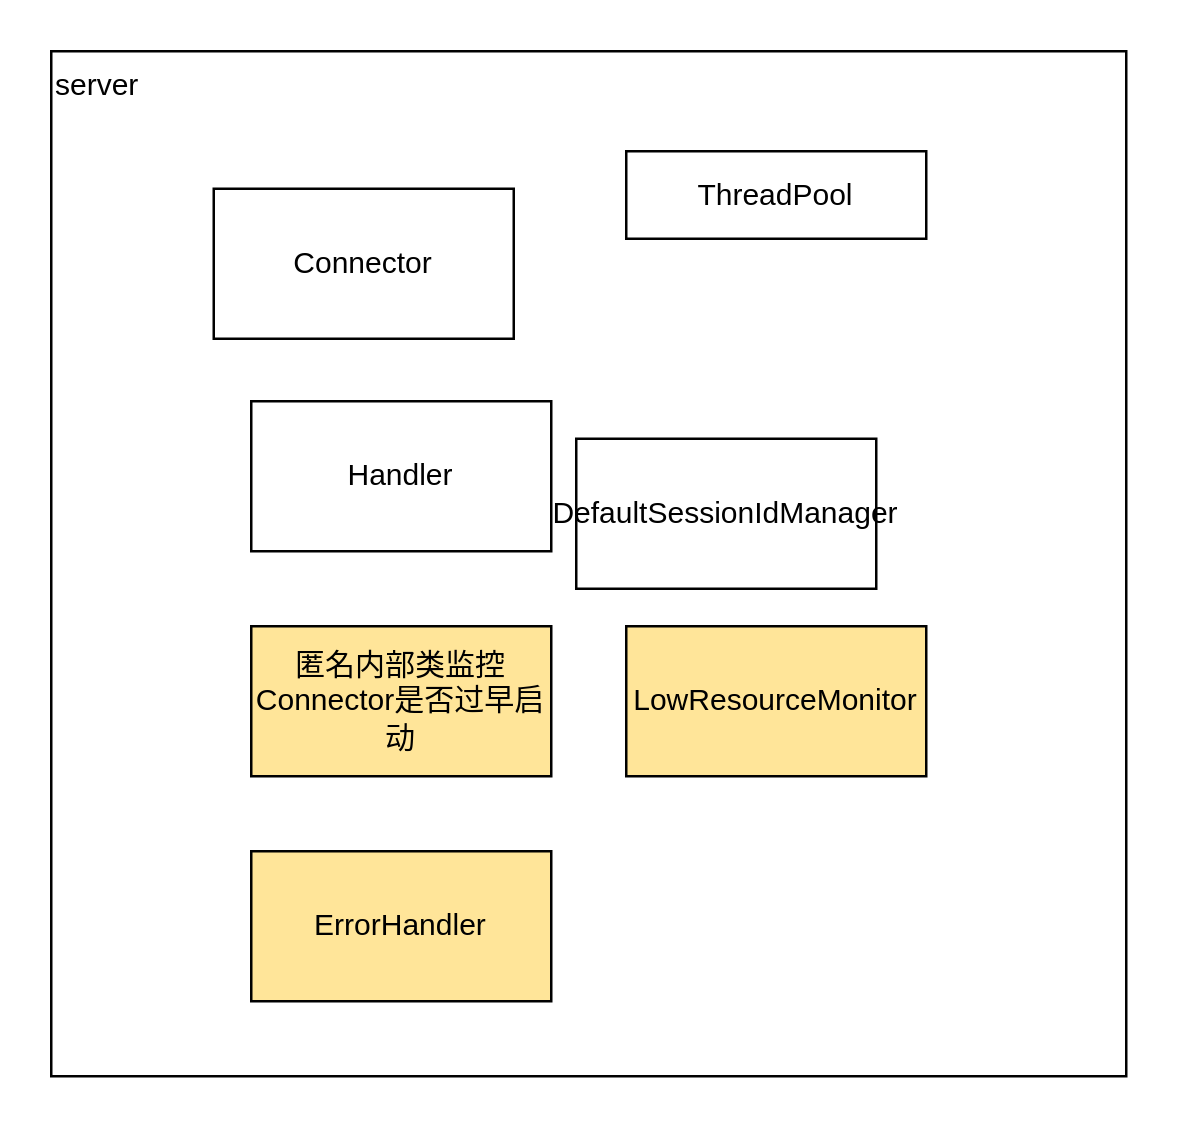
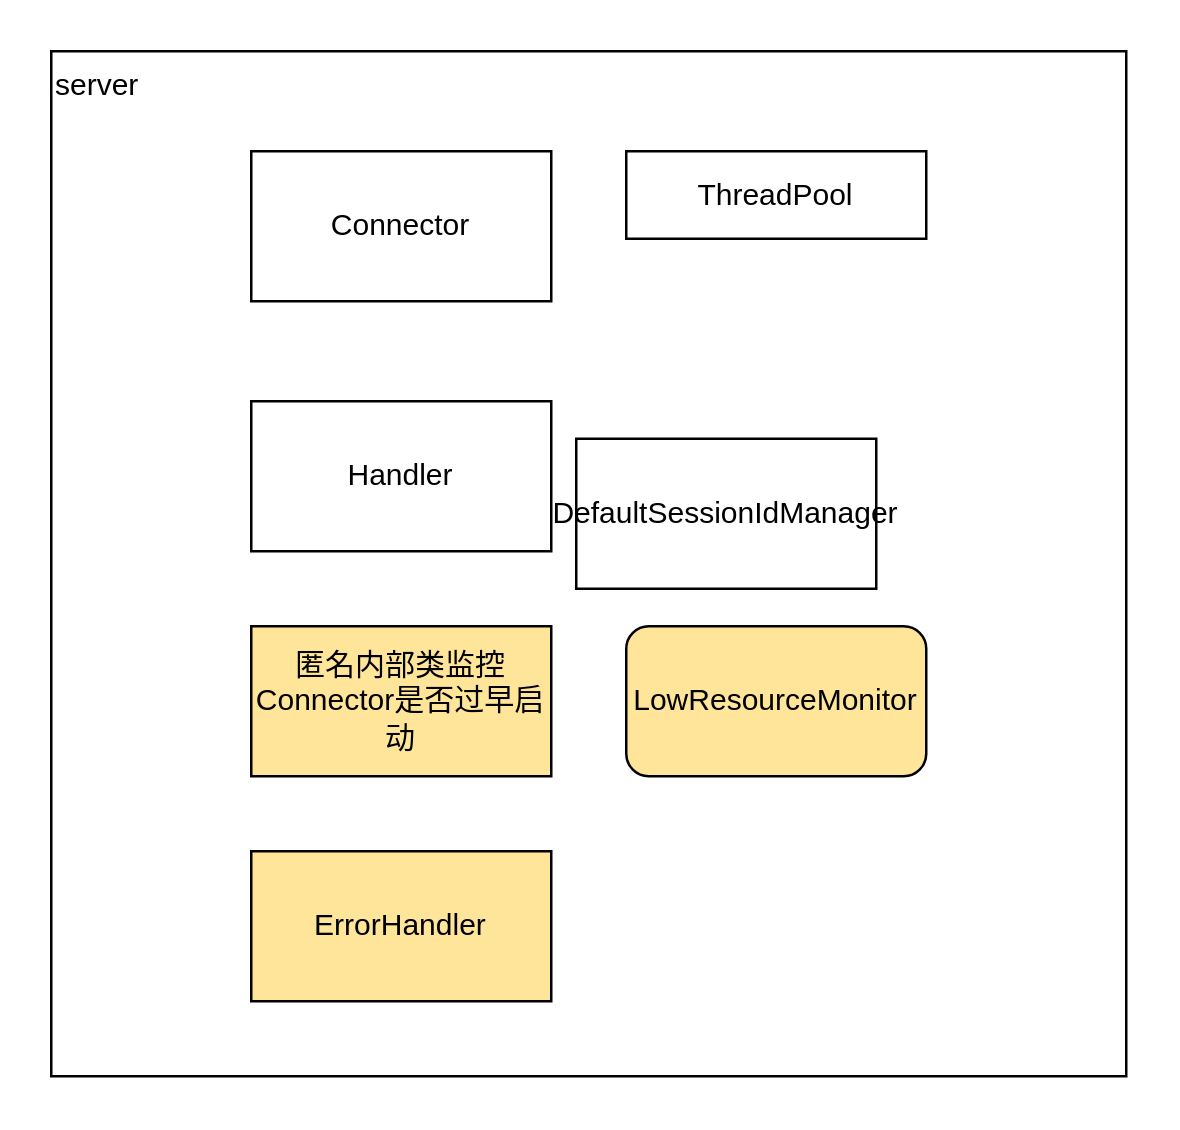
- <mxCell id="3" value="Connector" style="rounded=0;whiteSpace=wrap;html=1;" vertex="1" parent="1"><mxGeometry x="85" y="75" width="120" height="60" as="geometry" /></mxCell>
+ <mxCell id="3" value="Connector" style="rounded=0;whiteSpace=wrap;html=1;" vertex="1" parent="1"><mxGeometry x="100" y="60" width="120" height="60" as="geometry" /></mxCell>
- <mxCell id="9" value="LowResourceMonitor" style="rounded=0;whiteSpace=wrap;html=1;fillColor=#FFE599;" vertex="1" parent="1"><mxGeometry x="250" y="250" width="120" height="60" as="geometry" /></mxCell>
+ <mxCell id="9" value="LowResourceMonitor" style="whiteSpace=wrap;html=1;fillColor=#FFE599;rounded=1;" vertex="1" parent="1"><mxGeometry x="250" y="250" width="120" height="60" as="geometry" /></mxCell>
